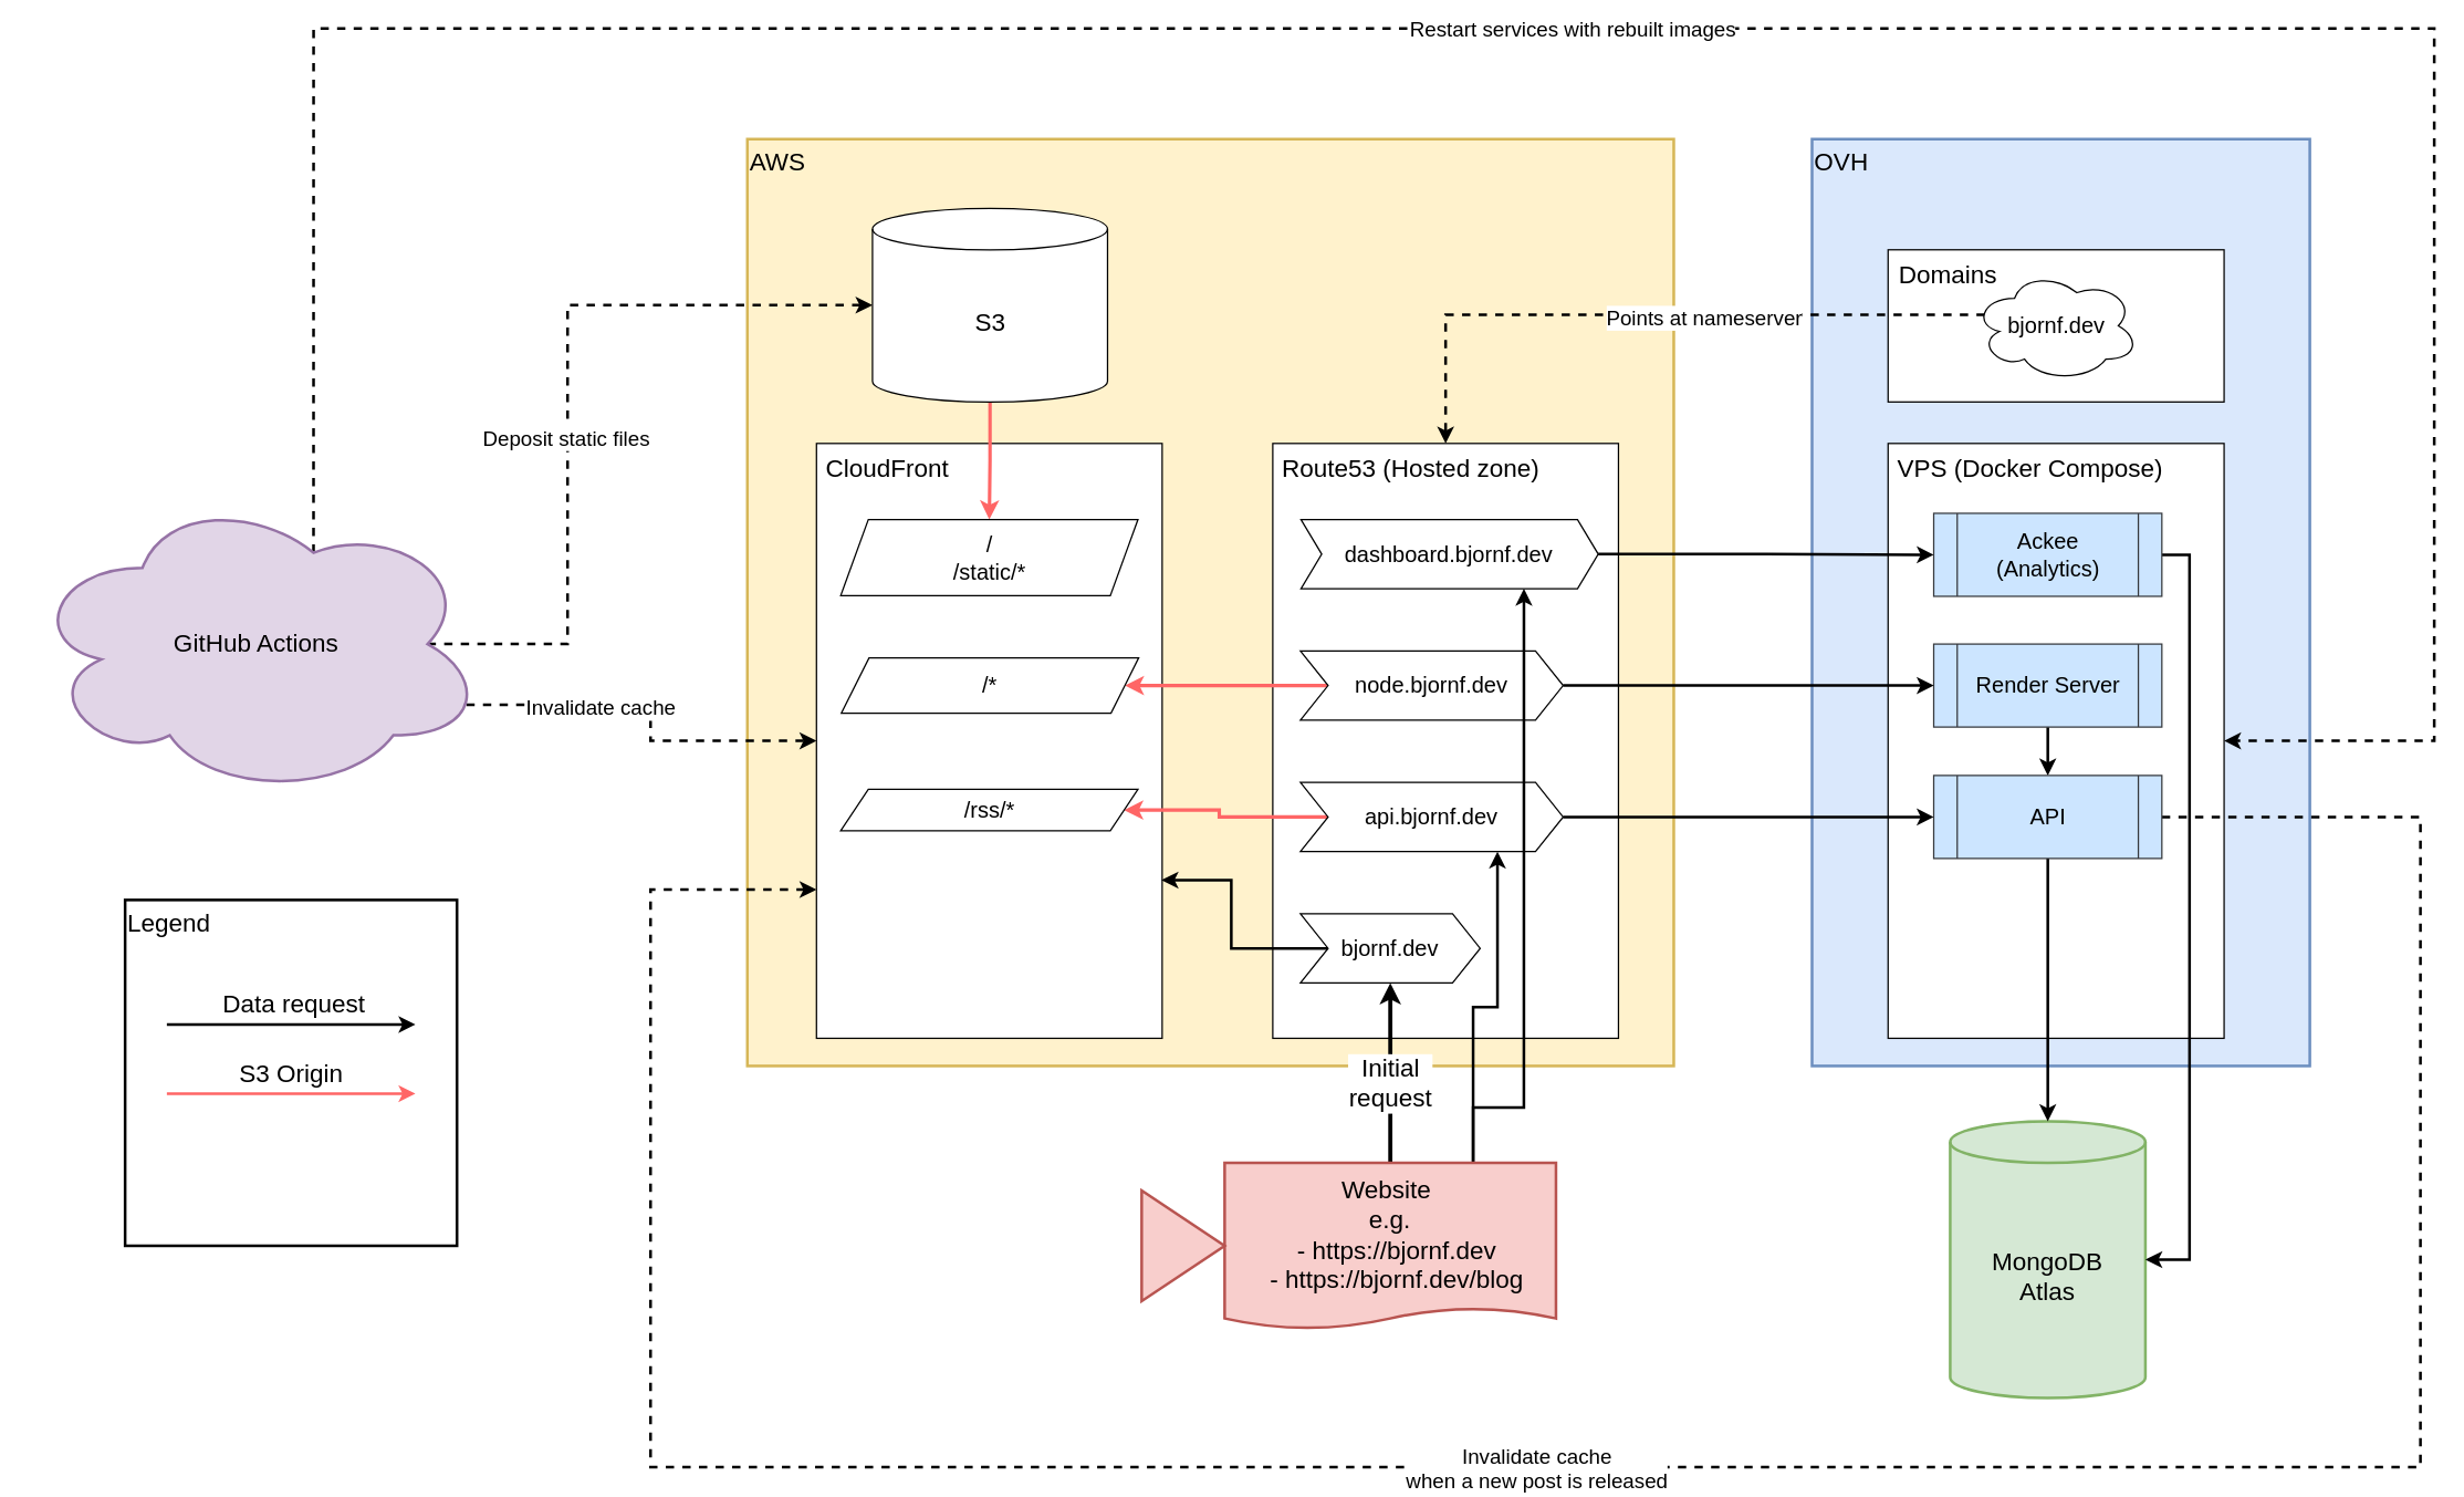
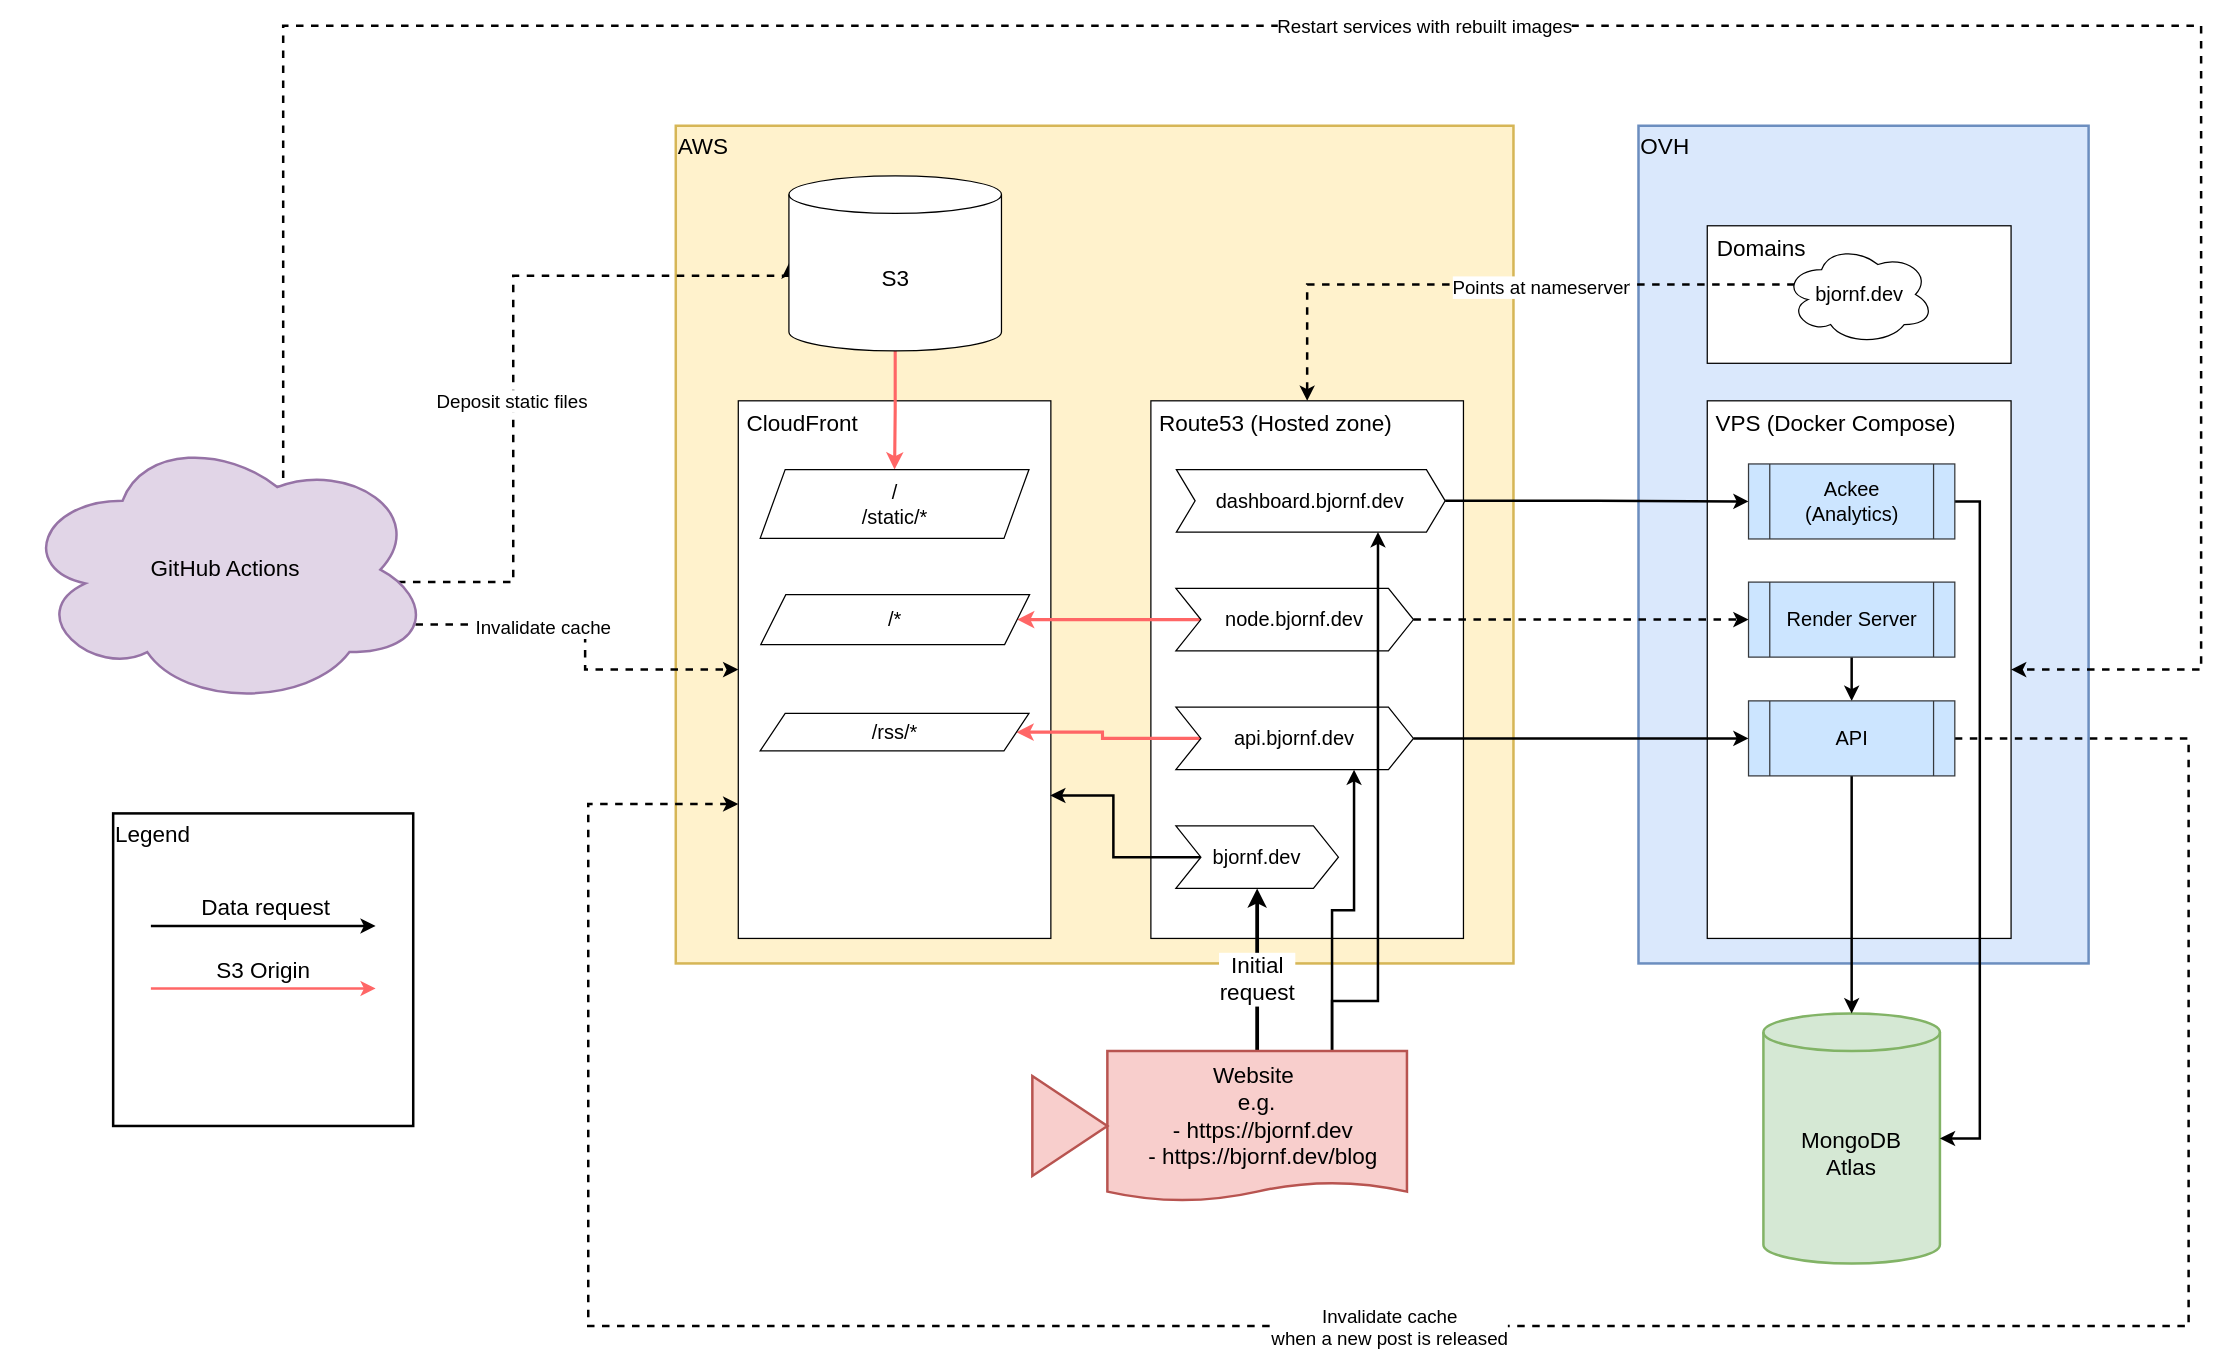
- <mxCell id="16" value="S3" style="shape=cylinder3;whiteSpace=wrap;html=1;boundedLbl=1;backgroundOutline=1;size=15;fontSize=18;" vertex="1" parent="1"><mxGeometry x="630.5" y="150" width="170" height="140" as="geometry" /></mxCell>
+ <mxCell id="16" value="S3" style="shape=cylinder3;whiteSpace=wrap;html=1;boundedLbl=1;backgroundOutline=1;size=15;fontSize=18;" vertex="1" parent="1"><mxGeometry x="630.5" y="140" width="170" height="140" as="geometry" /></mxCell>
- <mxCell id="14" value="GitHub Actions" style="ellipse;shape=cloud;whiteSpace=wrap;html=1;fontSize=18;fillColor=#e1d5e7;strokeColor=#9673a6;strokeWidth=2;" vertex="1" parent="1"><mxGeometry x="20" y="355" width="330" height="220" as="geometry" /></mxCell>
+ <mxCell id="14" value="GitHub Actions" style="ellipse;shape=cloud;whiteSpace=wrap;html=1;fontSize=18;fillColor=#e1d5e7;strokeColor=#9673a6;strokeWidth=2;" vertex="1" parent="1"><mxGeometry x="15" y="345" width="330" height="220" as="geometry" /></mxCell>
- <mxCell id="28" style="edgeStyle=orthogonalEdgeStyle;rounded=0;orthogonalLoop=1;jettySize=auto;html=1;exitX=1;exitY=0.5;exitDx=0;exitDy=0;fontSize=15;fontColor=#000000;strokeWidth=2;" edge="1" parent="1" source="30" target="21"><mxGeometry relative="1" as="geometry" /></mxCell>
+ <mxCell id="28" style="edgeStyle=orthogonalEdgeStyle;rounded=0;orthogonalLoop=1;jettySize=auto;html=1;exitX=1;exitY=0.5;exitDx=0;exitDy=0;fontSize=15;fontColor=#000000;strokeWidth=2;dashed=1;" edge="1" parent="1" source="30" target="21"><mxGeometry relative="1" as="geometry" /></mxCell>
